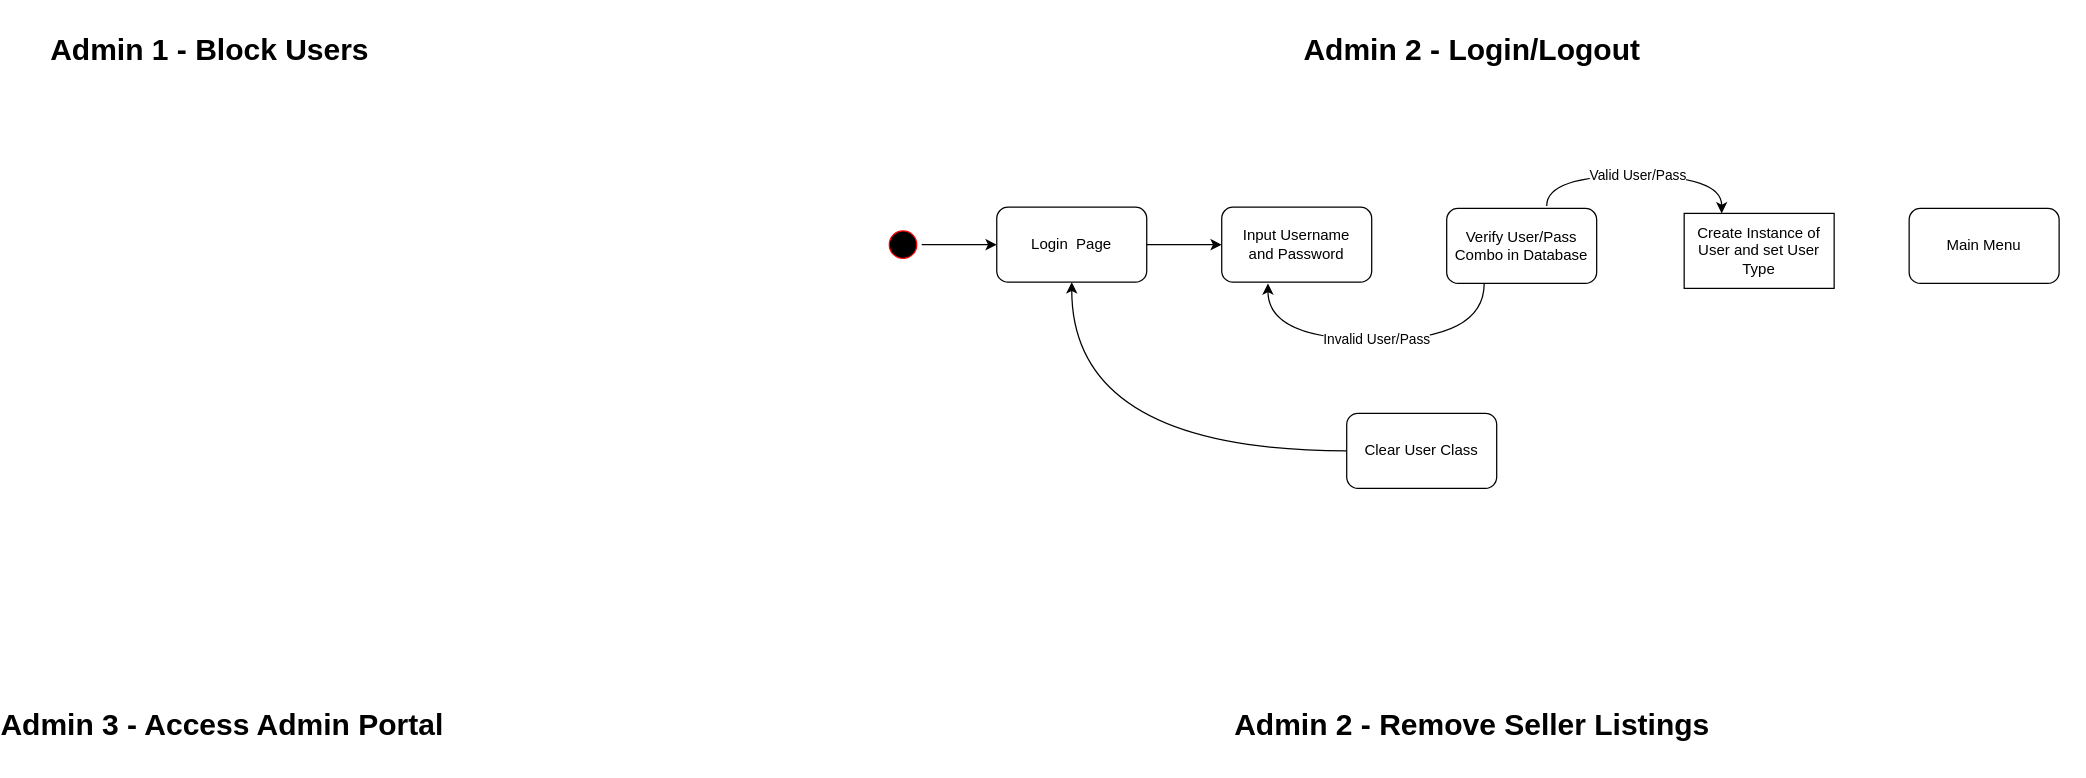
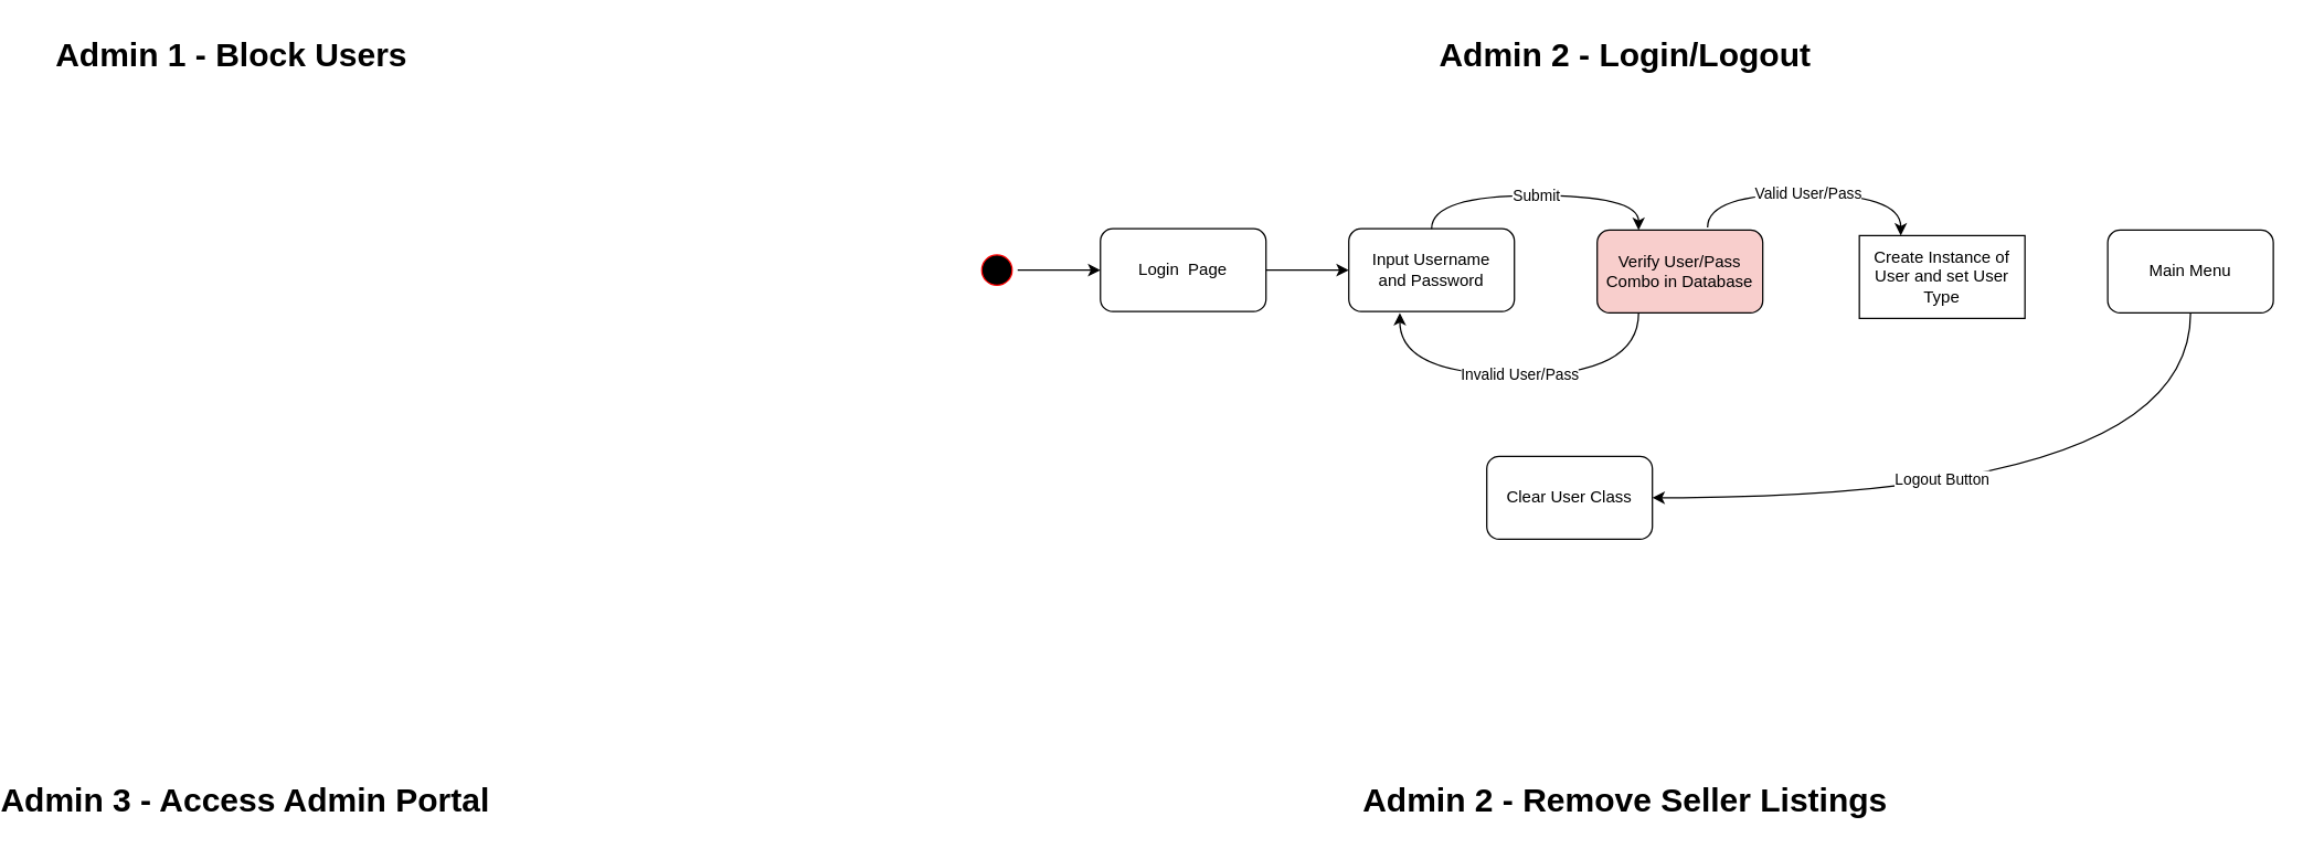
+ <mxCell id="10" value="Submit" style="endArrow=classic;html=1;rounded=0;edgeStyle=orthogonalEdgeStyle;curved=1;exitX=0.5;exitY=0;exitDx=0;exitDy=0;entryX=0.25;entryY=0;entryDx=0;entryDy=0;" edge="1" parent="1" source="8" target="9"><mxGeometry width="50" height="50" relative="1" as="geometry"><mxPoint x="1000" y="121" as="sourcePoint" /><mxPoint x="1050" y="71" as="targetPoint" /><Array as="points"><mxPoint x="940" y="141" /><mxPoint x="1090" y="141" /></Array></mxGeometry></mxCell>
- <mxCell id="9" value="Verify User/Pass&lt;br&gt;Combo in Database" style="rounded=1;whiteSpace=wrap;html=1;" vertex="1" parent="1"><mxGeometry x="1060" y="166" width="120" height="60" as="geometry" /></mxCell>
+ <mxCell id="9" value="Verify User/Pass&lt;br&gt;Combo in Database" style="rounded=1;whiteSpace=wrap;html=1;fillColor=#f8cecc;" vertex="1" parent="1"><mxGeometry x="1060" y="166" width="120" height="60" as="geometry" /></mxCell>
- <mxCell id="19" value="" style="endArrow=classic;html=1;rounded=0;curved=1;exitX=0;exitY=0.5;exitDx=0;exitDy=0;entryX=0.5;entryY=1;entryDx=0;entryDy=0;edgeStyle=orthogonalEdgeStyle;" edge="1" parent="1" source="18" target="14"><mxGeometry width="50" height="50" relative="1" as="geometry"><mxPoint x="1220" y="555" as="sourcePoint" /><mxPoint x="1600" y="240" as="targetPoint" /></mxGeometry></mxCell>
+ <mxCell id="16" value="" style="endArrow=classic;html=1;rounded=0;curved=1;exitX=0.5;exitY=1;exitDx=0;exitDy=0;entryX=1;entryY=0.5;entryDx=0;entryDy=0;edgeStyle=orthogonalEdgeStyle;" edge="1" parent="1" source="12" target="18"><mxGeometry width="50" height="50" relative="1" as="geometry"><mxPoint x="2140" y="241" as="sourcePoint" /><mxPoint x="1990" y="365" as="targetPoint" /></mxGeometry></mxCell>
+ <mxCell id="17" value="Logout Button" style="edgeLabel;html=1;align=center;verticalAlign=middle;resizable=0;points=[];" vertex="1" connectable="0" parent="16"><mxGeometry x="0.046" y="-5" relative="1" as="geometry"><mxPoint x="-41" y="-9" as="offset" /></mxGeometry></mxCell>
